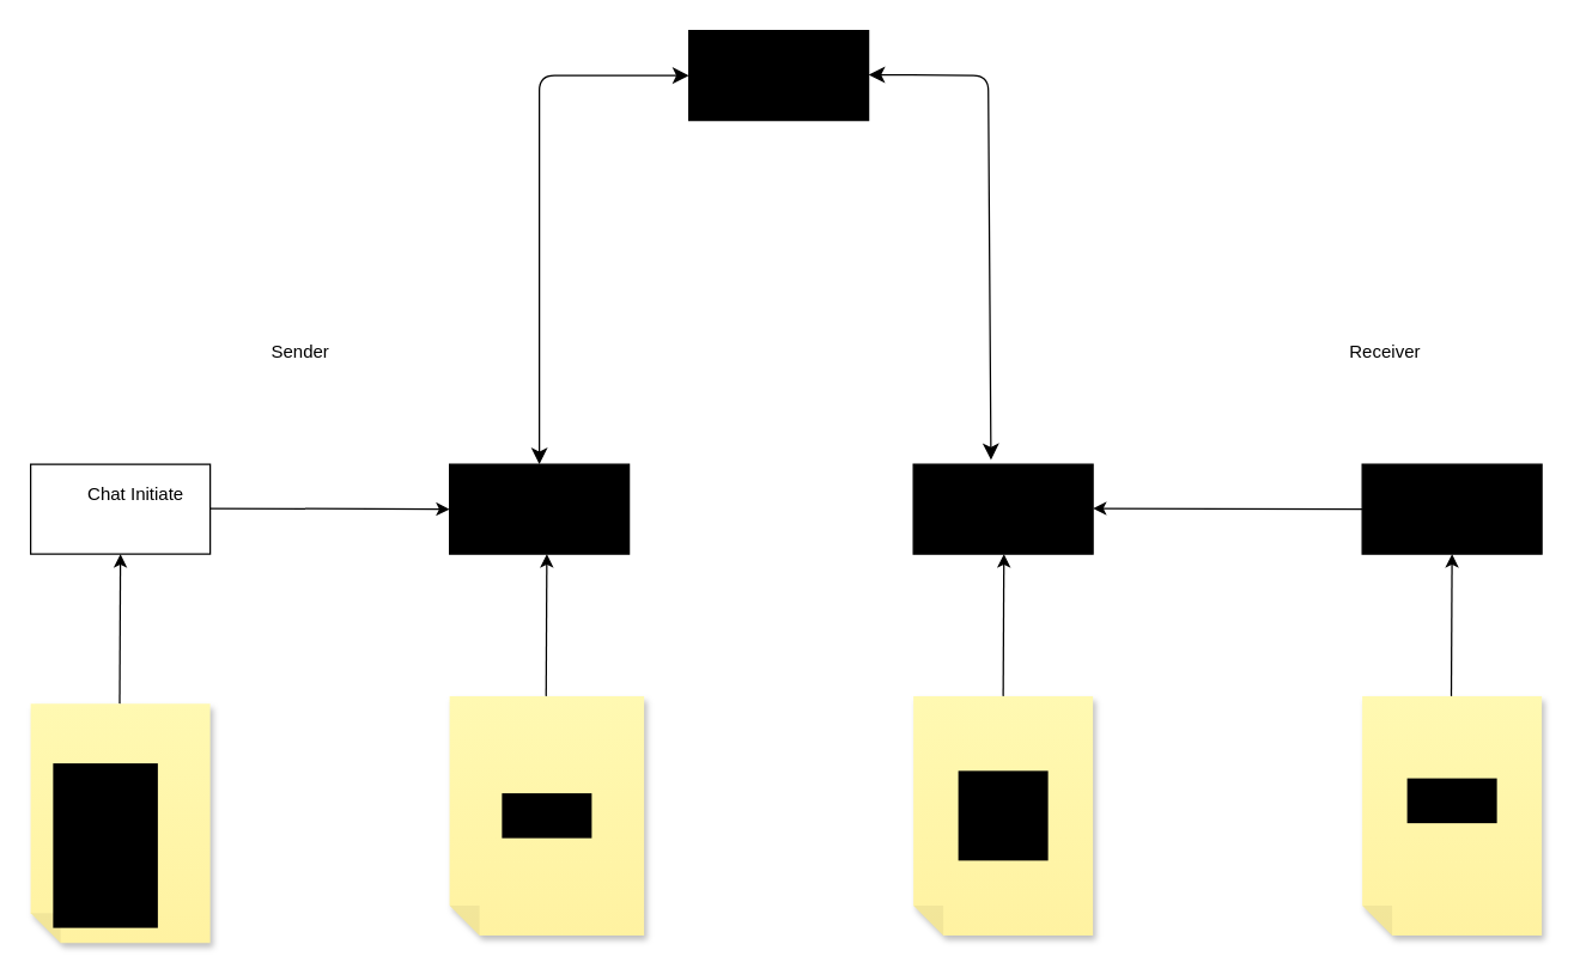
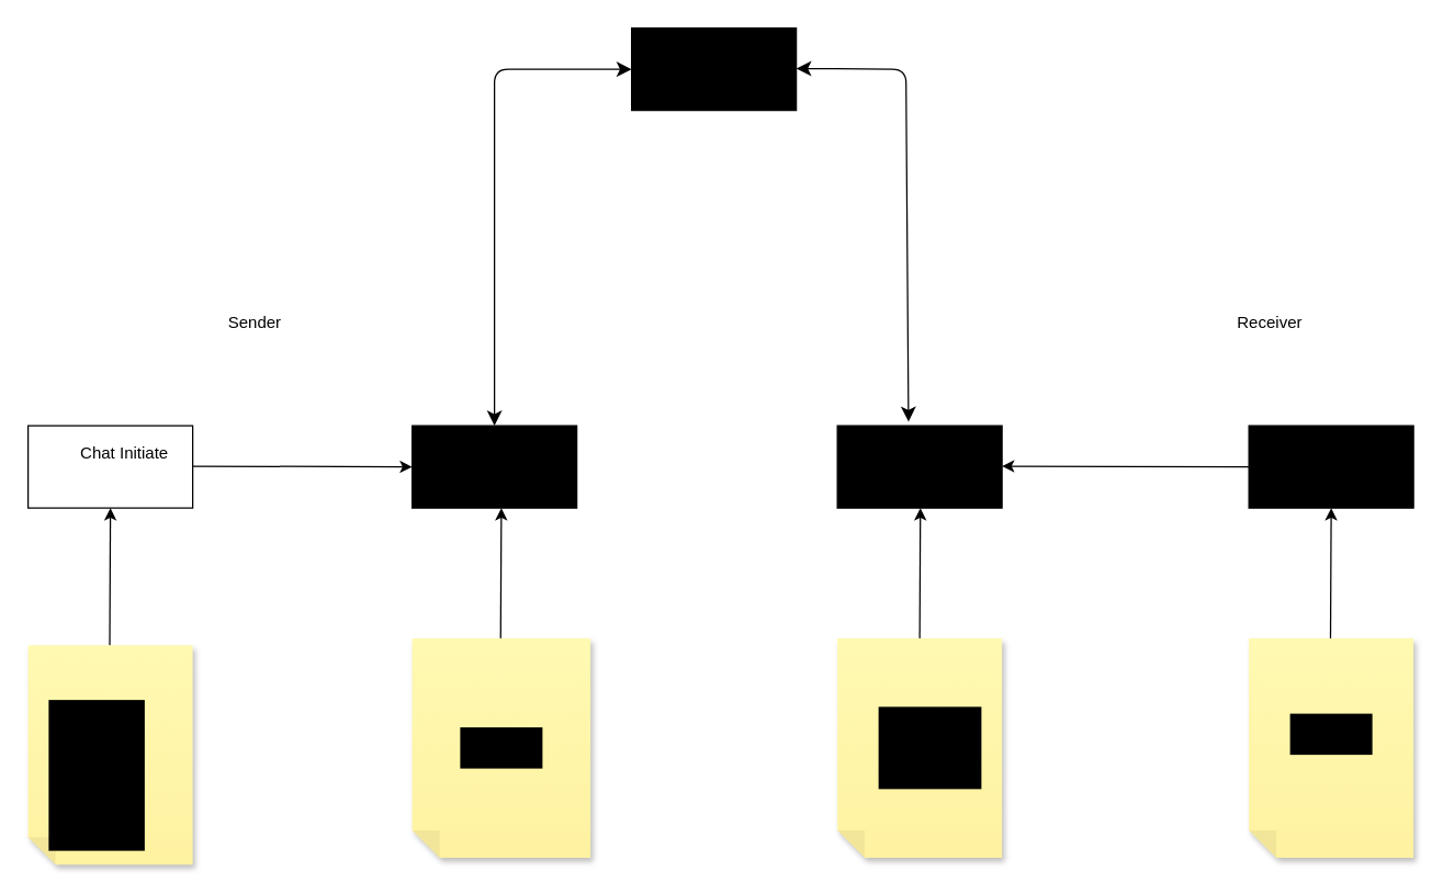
- <mxCell id="14" value="Sender" style="text;html=1;align=center;verticalAlign=middle;resizable=0;points=[];autosize=1;strokeColor=none;fillColor=none;" vertex="1" parent="1"><mxGeometry x="170" y="220" width="60" height="30" as="geometry" /></mxCell>
+ <mxCell id="14" value="Sender" style="text;html=1;align=center;verticalAlign=middle;resizable=0;points=[];autosize=1;strokeColor=none;fillColor=none;" vertex="1" parent="1"><mxGeometry x="155" y="220" width="60" height="30" as="geometry" /></mxCell>
- <mxCell id="19" value="Get My Friend Requests" style="text;strokeColor=none;align=center;fillColor=#000000;html=1;verticalAlign=middle;whiteSpace=wrap;rounded=0;" vertex="1" parent="1"><mxGeometry x="640" y="515" width="60" height="60" as="geometry" /></mxCell>
+ <mxCell id="19" value="Get My Friend Requests" style="text;strokeColor=none;align=center;fillColor=#000000;html=1;verticalAlign=middle;whiteSpace=wrap;rounded=0;" vertex="1" parent="1"><mxGeometry x="640" y="515" width="75" height="60" as="geometry" /></mxCell>
